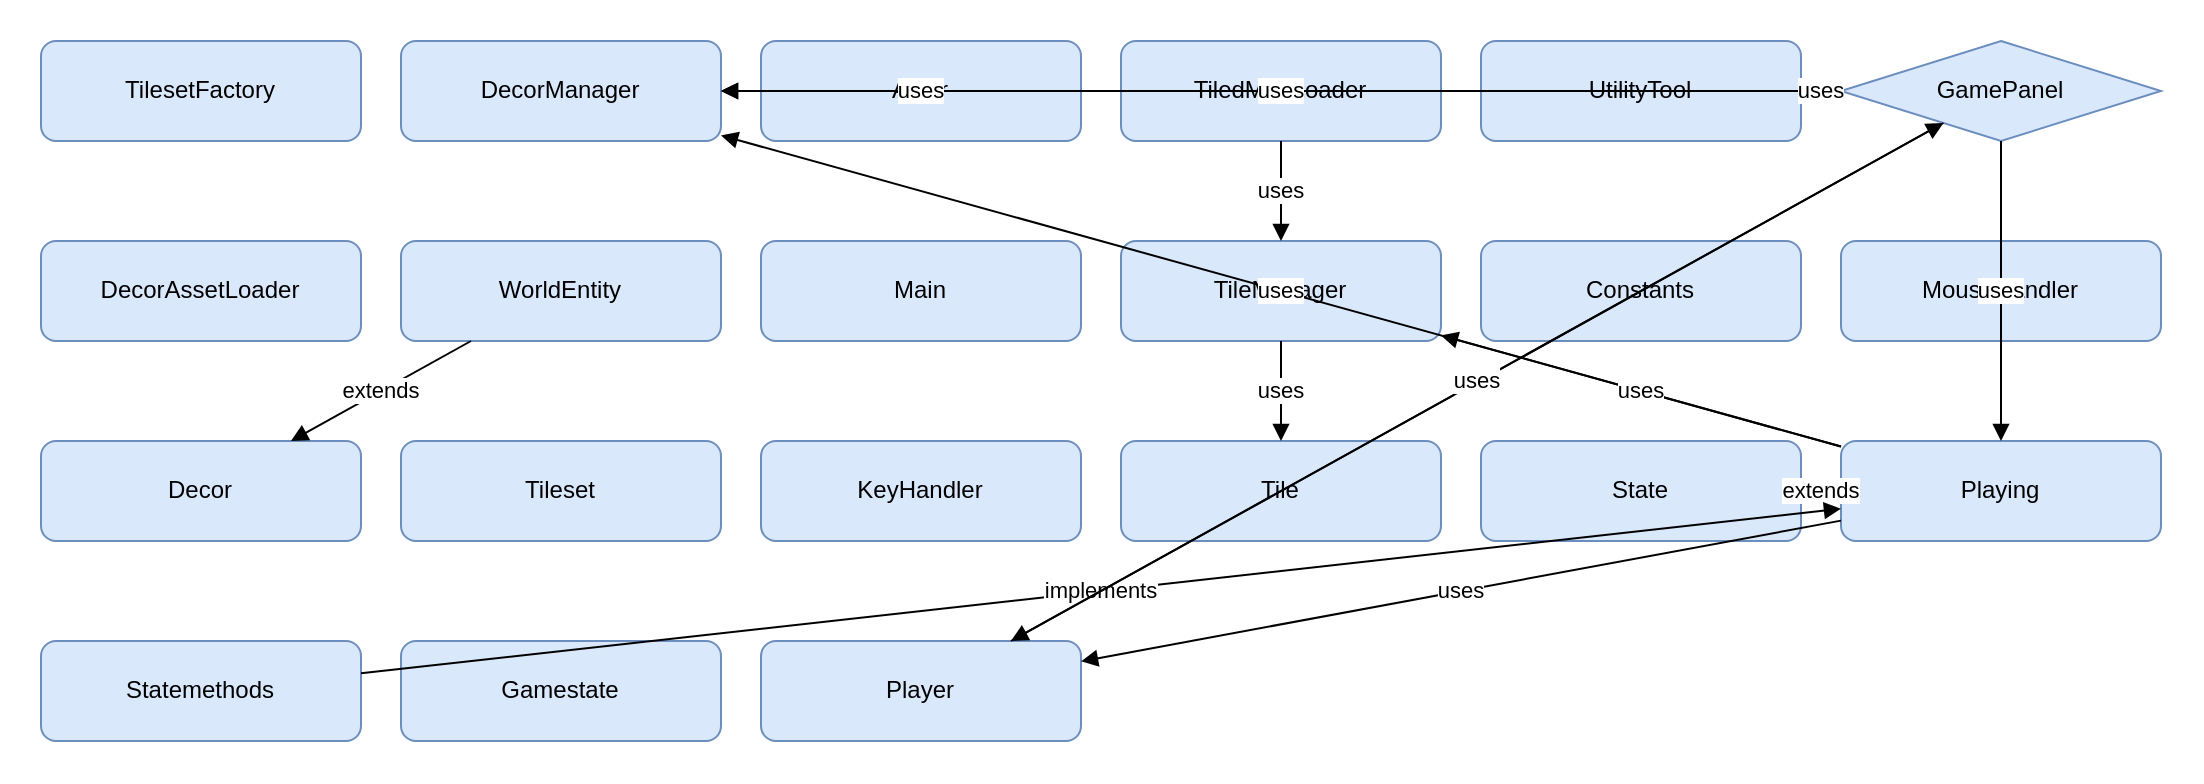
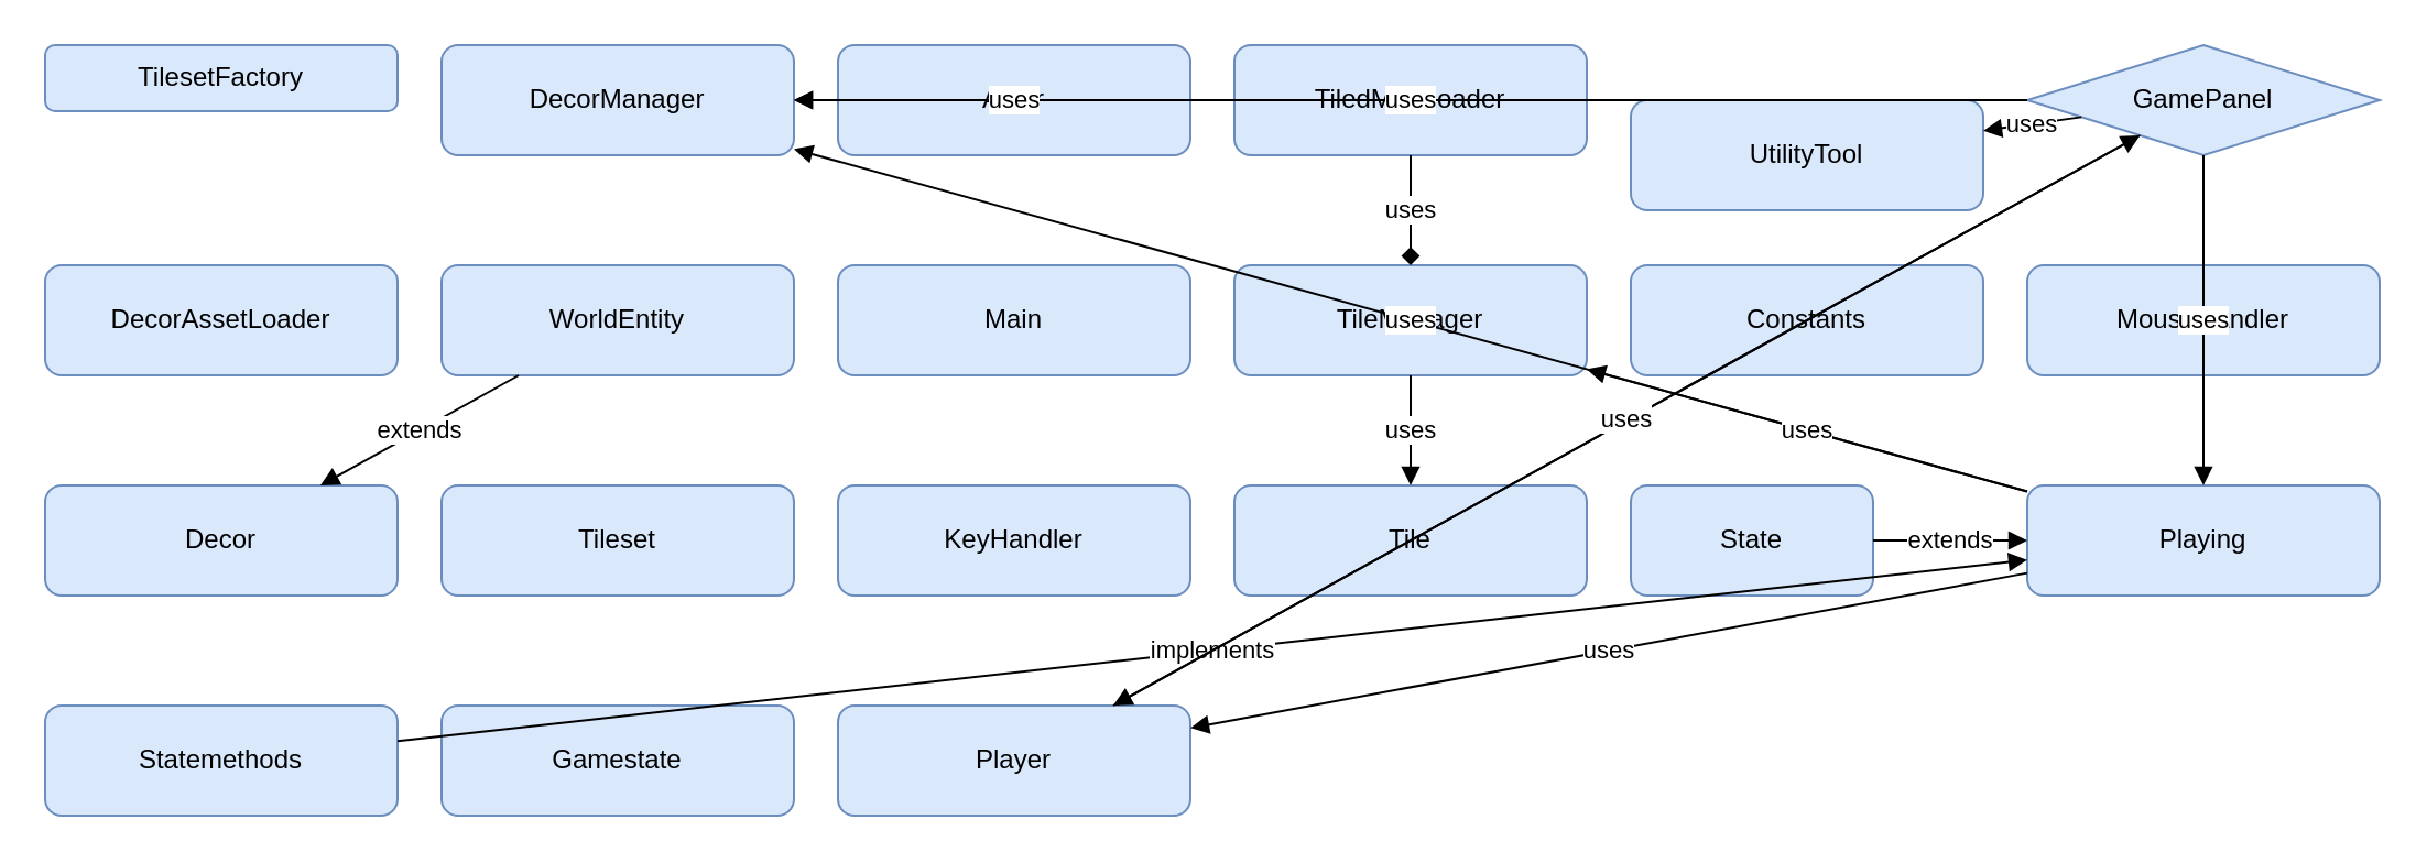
- <mxCell id="2" value="TilesetFactory" style="rounded=1;whiteSpace=wrap;html=1;fillColor=#dae8fc;strokeColor=#6c8ebf" vertex="1" parent="1"><mxGeometry x="20" y="20" width="160" height="50" as="geometry" /></mxCell>
+ <mxCell id="2" value="TilesetFactory" style="rounded=1;whiteSpace=wrap;html=1;fillColor=#dae8fc;strokeColor=#6c8ebf" vertex="1" parent="1"><mxGeometry x="20" y="20" width="160" height="30" as="geometry" /></mxCell>
- <mxCell id="6" value="UtilityTool" style="rounded=1;whiteSpace=wrap;html=1;fillColor=#dae8fc;strokeColor=#6c8ebf" vertex="1" parent="1"><mxGeometry x="740" y="20" width="160" height="50" as="geometry" /></mxCell>
+ <mxCell id="6" value="UtilityTool" style="rounded=1;whiteSpace=wrap;html=1;fillColor=#dae8fc;strokeColor=#6c8ebf" vertex="1" parent="1"><mxGeometry x="740" y="45" width="160" height="50" as="geometry" /></mxCell>
- <mxCell id="30" value="uses" style="endArrow=block;html=1;strokeColor=#000000" edge="1" parent="1" source="5" target="11"><mxGeometry relative="1" as="geometry" /></mxCell>
+ <mxCell id="30" value="uses" style="endArrow=diamond;html=1;strokeColor=#000000;" edge="1" parent="1" source="5" target="11"><mxGeometry relative="1" as="geometry" /></mxCell>
- <mxCell id="18" value="State" style="rounded=1;whiteSpace=wrap;html=1;fillColor=#dae8fc;strokeColor=#6c8ebf" vertex="1" parent="1"><mxGeometry x="740" y="220" width="160" height="50" as="geometry" /></mxCell>
+ <mxCell id="18" value="State" style="rounded=1;whiteSpace=wrap;html=1;fillColor=#dae8fc;strokeColor=#6c8ebf" vertex="1" parent="1"><mxGeometry x="740" y="220" width="110" height="50" as="geometry" /></mxCell>
